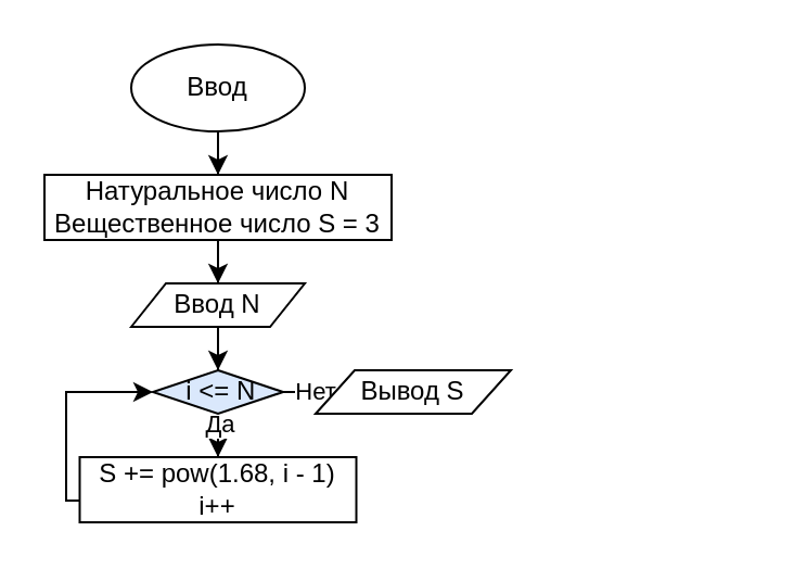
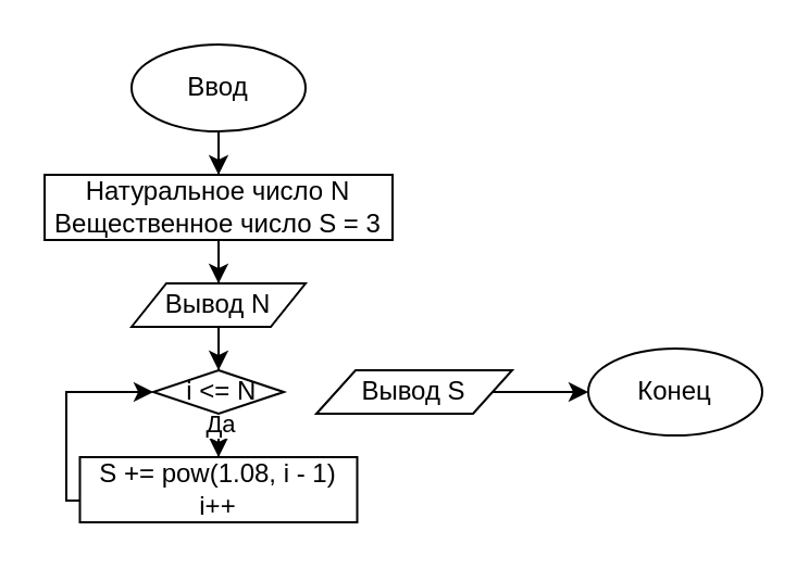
- <mxCell id="7" value="Ввод N" style="shape=parallelogram;perimeter=parallelogramPerimeter;whiteSpace=wrap;html=1;" vertex="1" parent="1"><mxGeometry x="60" y="130" width="80" height="20" as="geometry" /></mxCell>
+ <mxCell id="7" value="Вывод N" style="shape=parallelogram;perimeter=parallelogramPerimeter;whiteSpace=wrap;html=1;" vertex="1" parent="1"><mxGeometry x="60" y="130" width="80" height="20" as="geometry" /></mxCell>
- <mxCell id="13" value="&amp;nbsp;i &amp;lt;= N" style="rhombus;whiteSpace=wrap;html=1;fillColor=#dae8fc;" vertex="1" parent="1"><mxGeometry x="70" y="170" width="60" height="20" as="geometry" /></mxCell>
+ <mxCell id="13" value="&amp;nbsp;i &amp;lt;= N" style="rhombus;whiteSpace=wrap;html=1;" vertex="1" parent="1"><mxGeometry x="70" y="170" width="60" height="20" as="geometry" /></mxCell>
- <mxCell id="9" style="edgeStyle=orthogonalEdgeStyle;rounded=0;orthogonalLoop=1;jettySize=auto;html=1;entryX=0;entryY=0.5;entryDx=0;entryDy=0;" edge="1" parent="1" source="13" target="15"><mxGeometry relative="1" as="geometry" /></mxCell>
- <mxCell id="10" value="Нет" style="edgeLabel;html=1;align=center;verticalAlign=middle;resizable=0;points=[];" vertex="1" connectable="0" parent="9"><mxGeometry x="-0.618" y="-1" relative="1" as="geometry"><mxPoint y="-1.01" as="offset" /></mxGeometry></mxCell>
+ <mxCell id="14" style="edgeStyle=orthogonalEdgeStyle;rounded=0;orthogonalLoop=1;jettySize=auto;html=1;entryX=0;entryY=0.5;entryDx=0;entryDy=0;" edge="1" parent="1" source="15" target="8"><mxGeometry relative="1" as="geometry" /></mxCell>
+ <mxCell id="8" value="Конец" style="ellipse;whiteSpace=wrap;html=1;" vertex="1" parent="1"><mxGeometry x="270" y="160" width="80" height="40" as="geometry" /></mxCell>
- <mxCell id="17" value="S += pow(1.68, i - 1)&lt;br&gt;i++" style="rounded=0;whiteSpace=wrap;html=1;" vertex="1" parent="1"><mxGeometry x="36.25" y="210" width="127.5" height="30" as="geometry" /></mxCell>
+ <mxCell id="17" value="S += pow(1.08, i - 1)&lt;br&gt;i++" style="rounded=0;whiteSpace=wrap;html=1;" vertex="1" parent="1"><mxGeometry x="36.25" y="210" width="127.5" height="30" as="geometry" /></mxCell>
